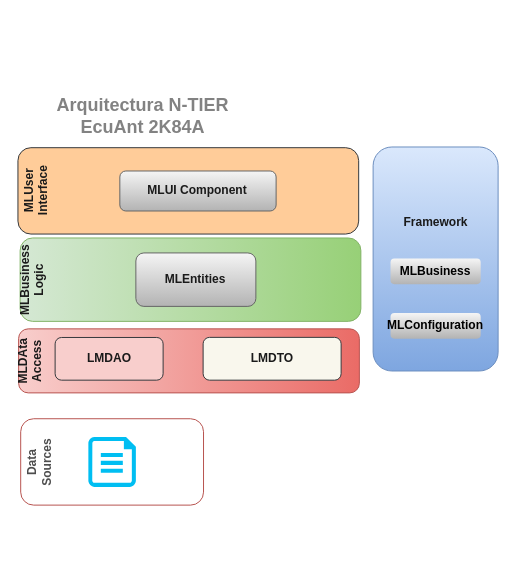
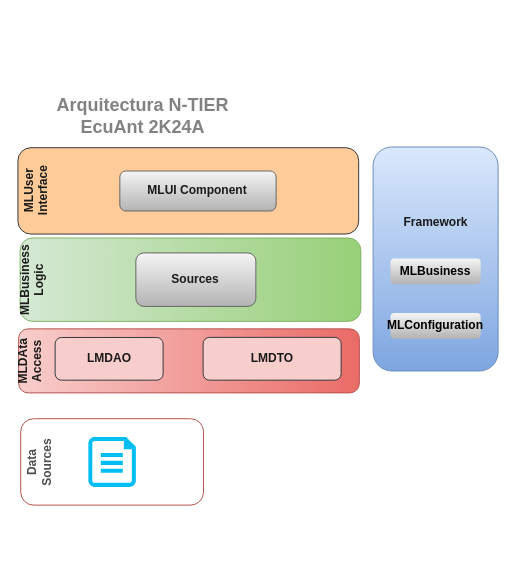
- <mxCell id="4" value="&lt;font color=&quot;#828282&quot; style=&quot;font-size: 18px;&quot;&gt;&lt;b style=&quot;&quot;&gt;Arquitectura N-TIER&lt;br&gt;EcuAnt 2K84A&lt;br&gt;&lt;/b&gt;&lt;/font&gt;" style="text;html=1;strokeColor=none;fillColor=none;align=center;verticalAlign=middle;whiteSpace=wrap;rounded=0;labelBackgroundColor=none;fontColor=#333333;" vertex="1" parent="1"><mxGeometry x="20" y="101.49" width="245" height="30" as="geometry" /></mxCell>
+ <mxCell id="4" value="&lt;font color=&quot;#828282&quot; style=&quot;font-size: 18px;&quot;&gt;&lt;b style=&quot;&quot;&gt;Arquitectura N-TIER&lt;br&gt;EcuAnt 2K24A&lt;br&gt;&lt;/b&gt;&lt;/font&gt;" style="text;html=1;strokeColor=none;fillColor=none;align=center;verticalAlign=middle;whiteSpace=wrap;rounded=0;labelBackgroundColor=none;fontColor=#333333;" vertex="1" parent="1"><mxGeometry x="20" y="101.49" width="245" height="30" as="geometry" /></mxCell>
- <mxCell id="14" value="&lt;span style=&quot;color: rgb(26, 26, 26);&quot;&gt;&lt;b&gt;MLEntities&lt;/b&gt;&lt;/span&gt;" style="rounded=1;whiteSpace=wrap;html=1;fillColor=#f5f5f5;strokeColor=#666666;gradientColor=#b3b3b3;" vertex="1" parent="1"><mxGeometry x="135.37" y="252.45" width="120" height="53.44" as="geometry" /></mxCell>
+ <mxCell id="14" value="&lt;span style=&quot;color: rgb(26, 26, 26);&quot;&gt;&lt;b&gt;Sources&lt;/b&gt;&lt;/span&gt;" style="rounded=1;whiteSpace=wrap;html=1;fillColor=#f5f5f5;strokeColor=#666666;gradientColor=#b3b3b3;" vertex="1" parent="1"><mxGeometry x="135.37" y="252.45" width="120" height="53.44" as="geometry" /></mxCell>
- <mxCell id="12" value="&lt;font color=&quot;#1a1a1a&quot;&gt;&lt;b&gt;LMDTO&lt;/b&gt;&lt;br&gt;&lt;/font&gt;" style="rounded=1;whiteSpace=wrap;html=1;fillColor=#f9f7ed;strokeColor=#36393d;" vertex="1" parent="1"><mxGeometry x="202.61" y="336.87" width="138" height="42.79" as="geometry" /></mxCell>
+ <mxCell id="12" value="&lt;font color=&quot;#1a1a1a&quot;&gt;&lt;b&gt;LMDTO&lt;/b&gt;&lt;br&gt;&lt;/font&gt;" style="rounded=1;whiteSpace=wrap;html=1;fillColor=#f8cecc;strokeColor=#36393d;" vertex="1" parent="1"><mxGeometry x="202.61" y="336.87" width="138" height="42.79" as="geometry" /></mxCell>
